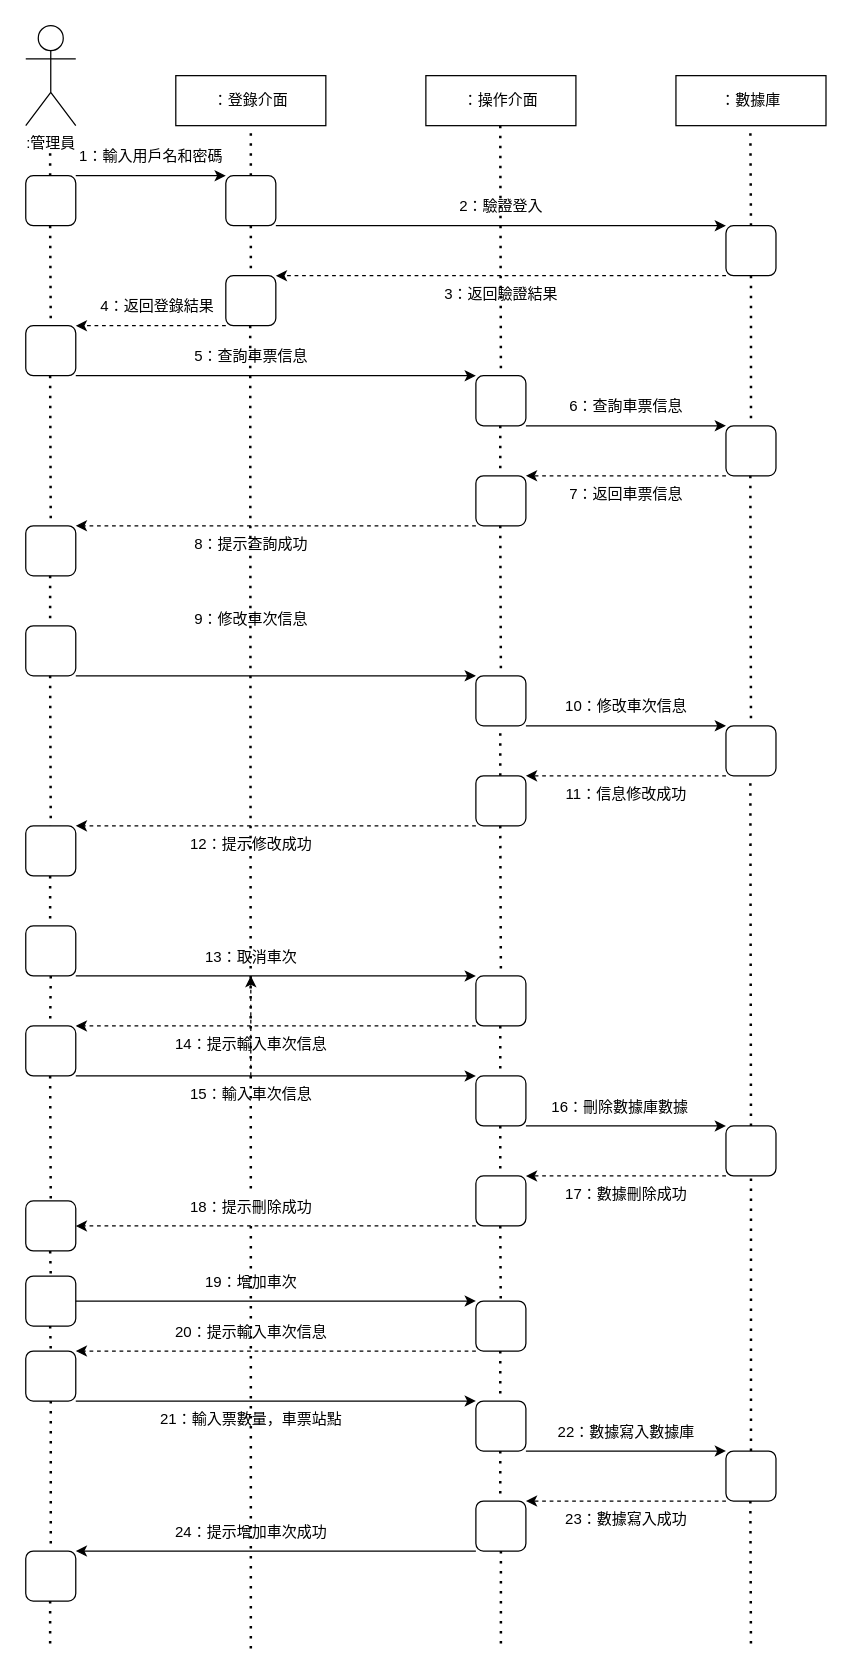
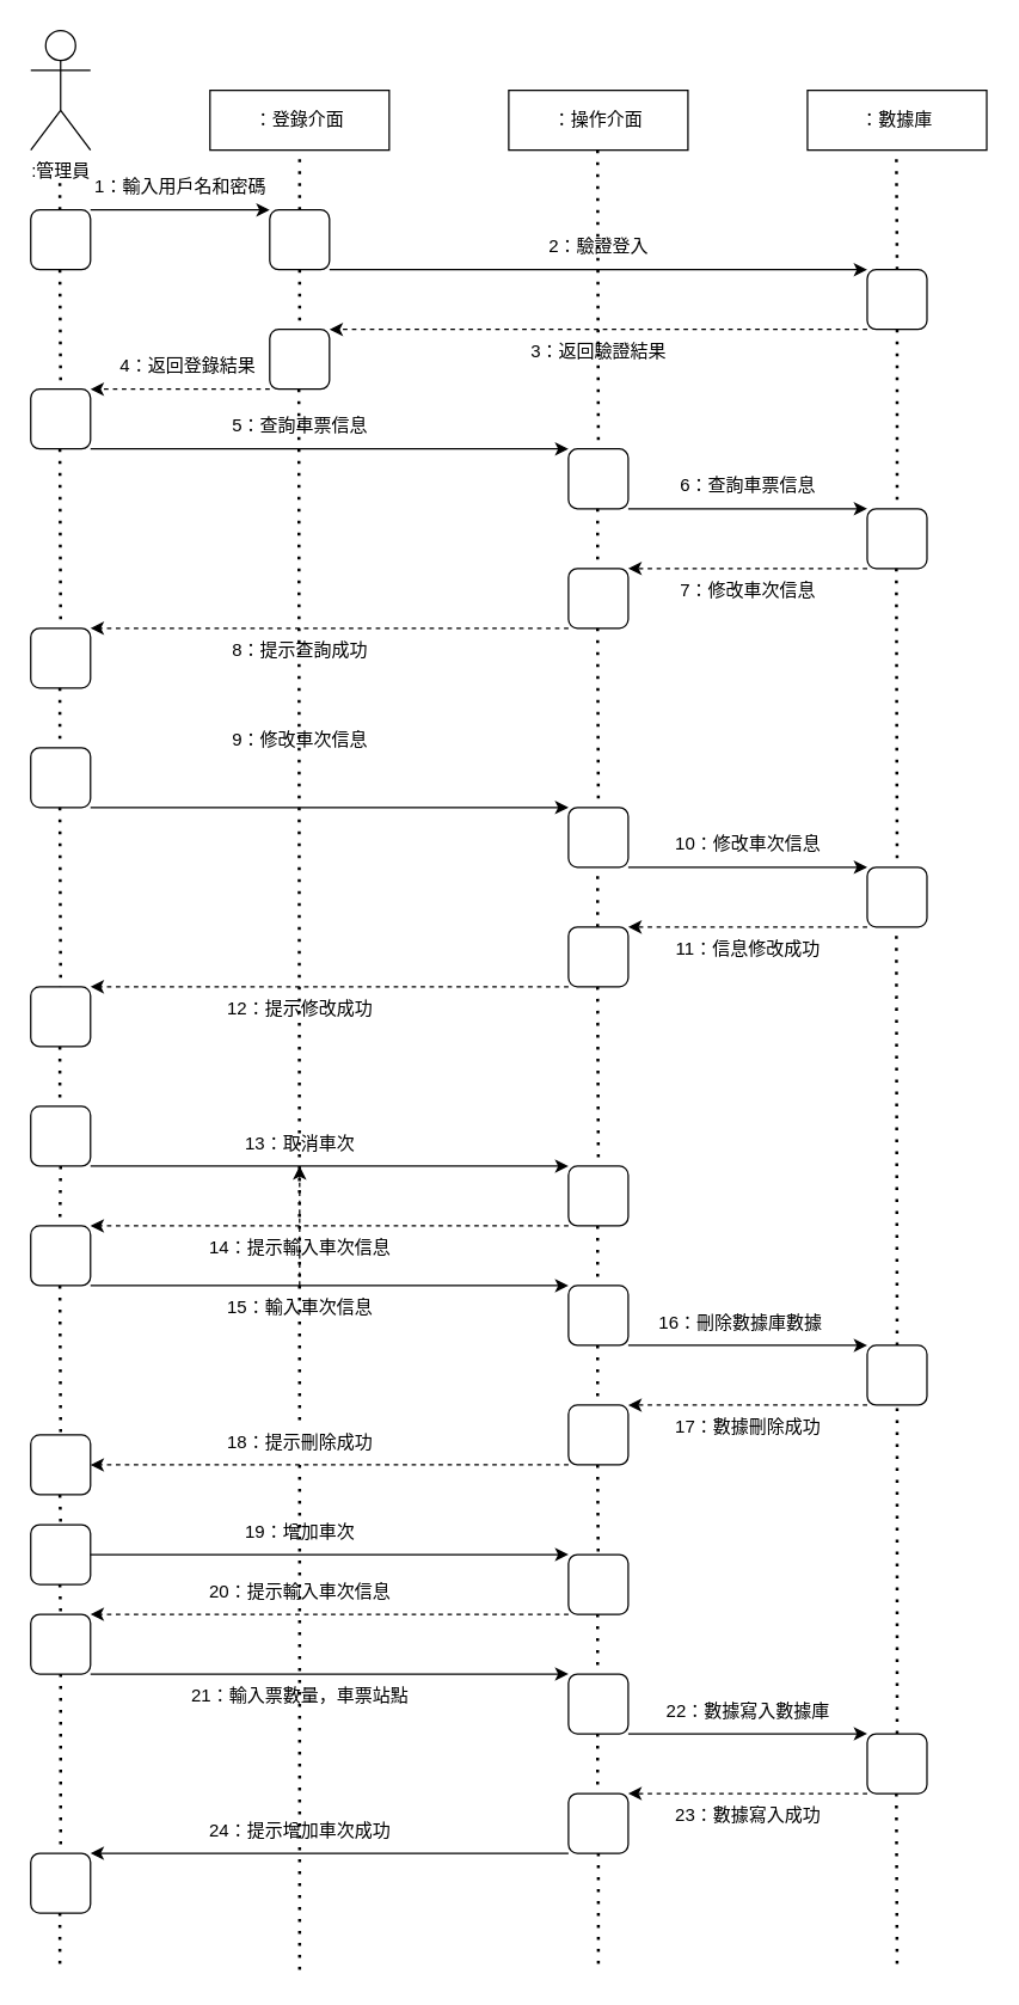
- <mxCell id="76" value="7：返回車票信息" style="text;html=1;align=center;verticalAlign=middle;resizable=0;points=[];autosize=1;strokeColor=none;fillColor=none;" vertex="1" parent="1"><mxGeometry x="445" y="380" width="110" height="30" as="geometry" /></mxCell>
+ <mxCell id="76" value="7：修改車次信息" style="text;html=1;align=center;verticalAlign=middle;resizable=0;points=[];autosize=1;strokeColor=none;fillColor=none;" vertex="1" parent="1"><mxGeometry x="445" y="380" width="110" height="30" as="geometry" /></mxCell>
